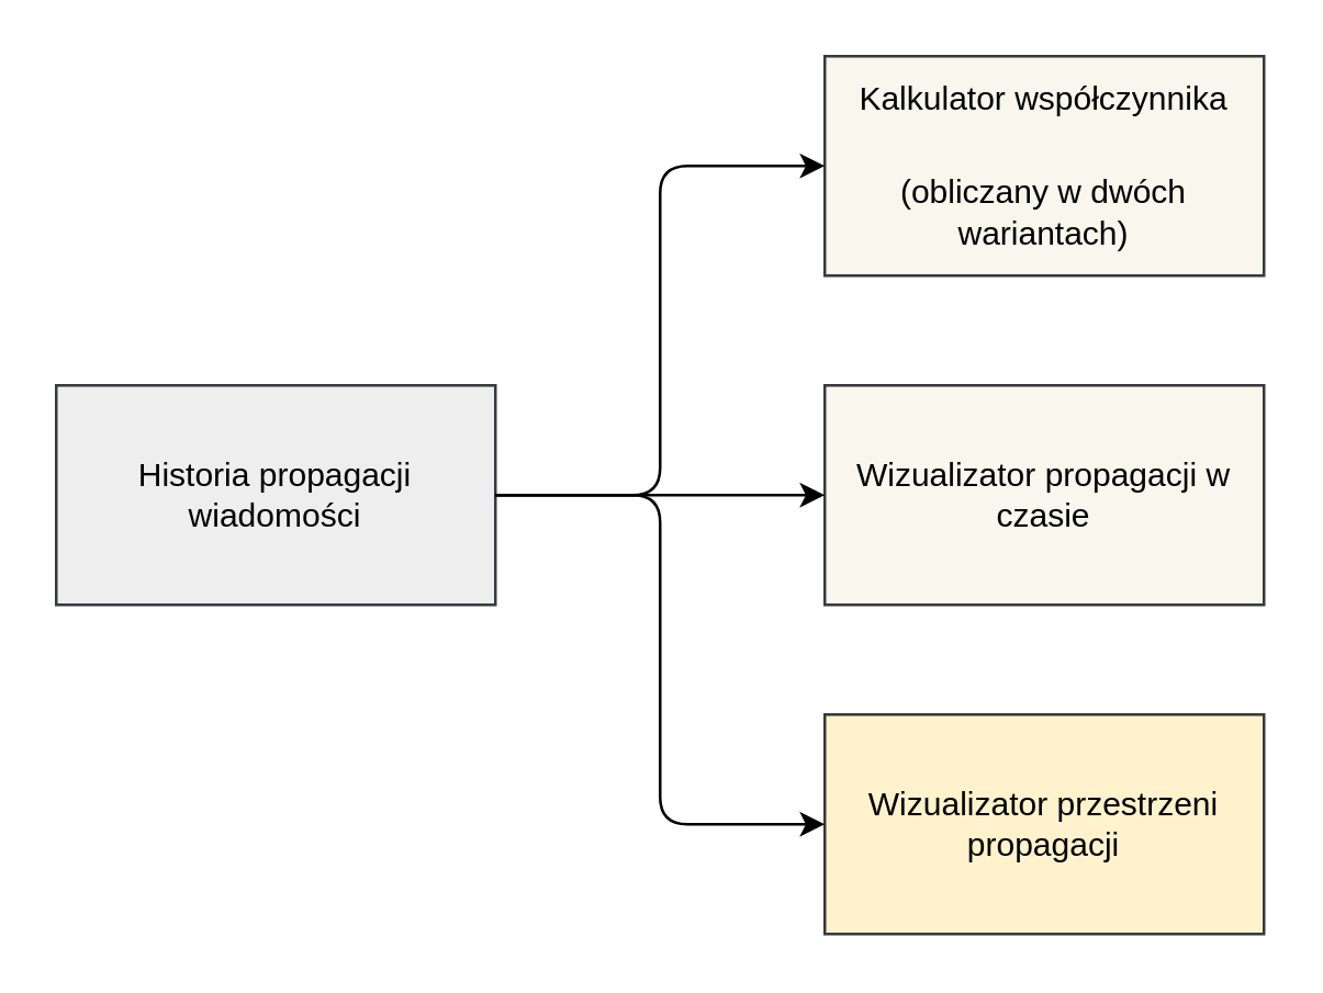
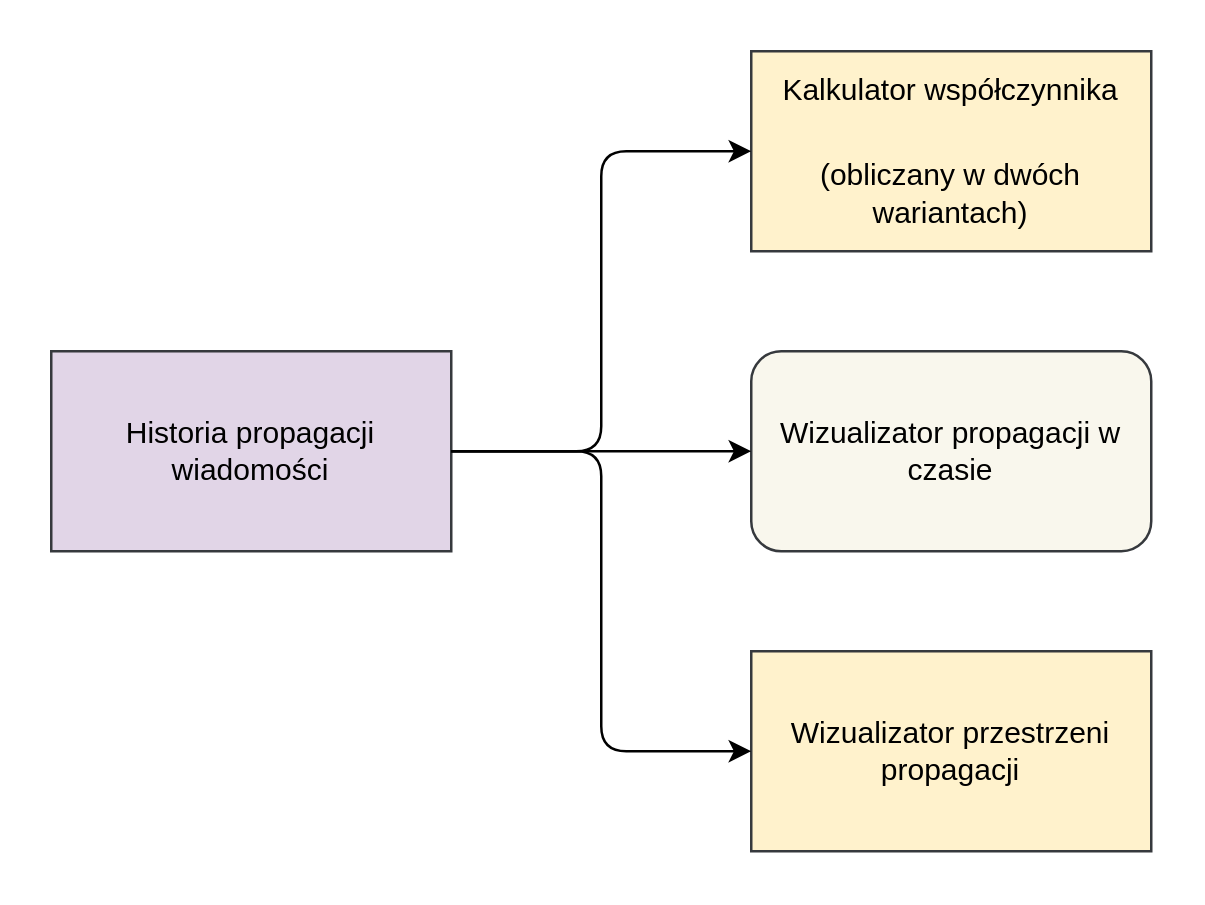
- <mxCell id="3" value="Kalkulator współczynnika&lt;br&gt;&lt;span class=&quot;mwe-math-element&quot;&gt;&lt;img src=&quot;https://wikimedia.org/api/rest_v1/media/math/render/svg/9b8916196f182fcbaaca54f931176a4a4f5769cc&quot; class=&quot;mwe-math-fallback-image-inline&quot; style=&quot;vertical-align: -0.671ex ; width: 2.818ex ; height: 2.509ex&quot; alt=&quot;R_{0}&quot;&gt;&amp;nbsp;&lt;br&gt;(obliczany w dwóch wariantach)&lt;/span&gt;" style="rounded=0;whiteSpace=wrap;html=1;fillColor=#f9f7ed;strokeColor=#36393d;" vertex="1" parent="1"><mxGeometry x="300" y="20" width="160" height="80" as="geometry" /></mxCell>
+ <mxCell id="3" value="Kalkulator współczynnika&lt;br&gt;&lt;span class=&quot;mwe-math-element&quot;&gt;&lt;img src=&quot;https://wikimedia.org/api/rest_v1/media/math/render/svg/9b8916196f182fcbaaca54f931176a4a4f5769cc&quot; class=&quot;mwe-math-fallback-image-inline&quot; style=&quot;vertical-align: -0.671ex ; width: 2.818ex ; height: 2.509ex&quot; alt=&quot;R_{0}&quot;&gt;&amp;nbsp;&lt;br&gt;(obliczany w dwóch wariantach)&lt;/span&gt;" style="rounded=0;whiteSpace=wrap;html=1;fillColor=#fff2cc;strokeColor=#36393d;" vertex="1" parent="1"><mxGeometry x="300" y="20" width="160" height="80" as="geometry" /></mxCell>
- <mxCell id="2" value="Historia propagacji wiadomości" style="rounded=0;whiteSpace=wrap;html=1;fillColor=#eeeeee;strokeColor=#36393d;" vertex="1" parent="1"><mxGeometry x="20" y="140" width="160" height="80" as="geometry" /></mxCell>
+ <mxCell id="2" value="Historia propagacji wiadomości" style="rounded=0;whiteSpace=wrap;html=1;fillColor=#e1d5e7;strokeColor=#36393d;" vertex="1" parent="1"><mxGeometry x="20" y="140" width="160" height="80" as="geometry" /></mxCell>
- <mxCell id="4" value="Wizualizator propagacji w czasie" style="rounded=0;whiteSpace=wrap;html=1;fillColor=#f9f7ed;strokeColor=#36393d;" vertex="1" parent="1"><mxGeometry x="300" y="140" width="160" height="80" as="geometry" /></mxCell>
+ <mxCell id="4" value="Wizualizator propagacji w czasie" style="whiteSpace=wrap;html=1;fillColor=#f9f7ed;strokeColor=#36393d;rounded=1;" vertex="1" parent="1"><mxGeometry x="300" y="140" width="160" height="80" as="geometry" /></mxCell>
